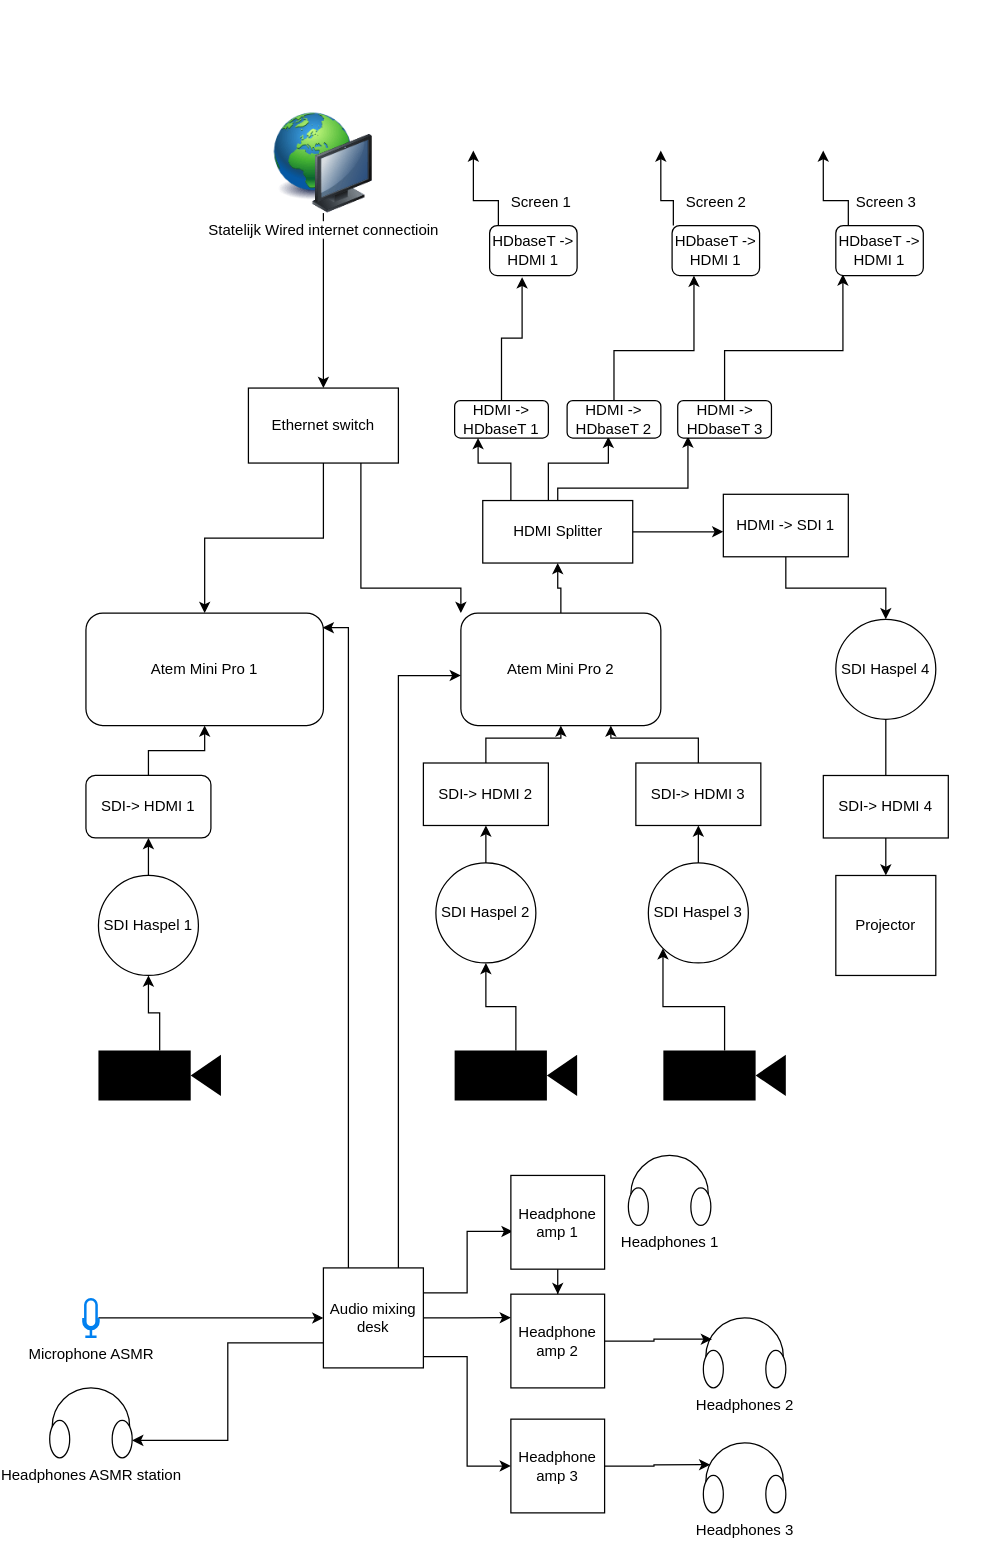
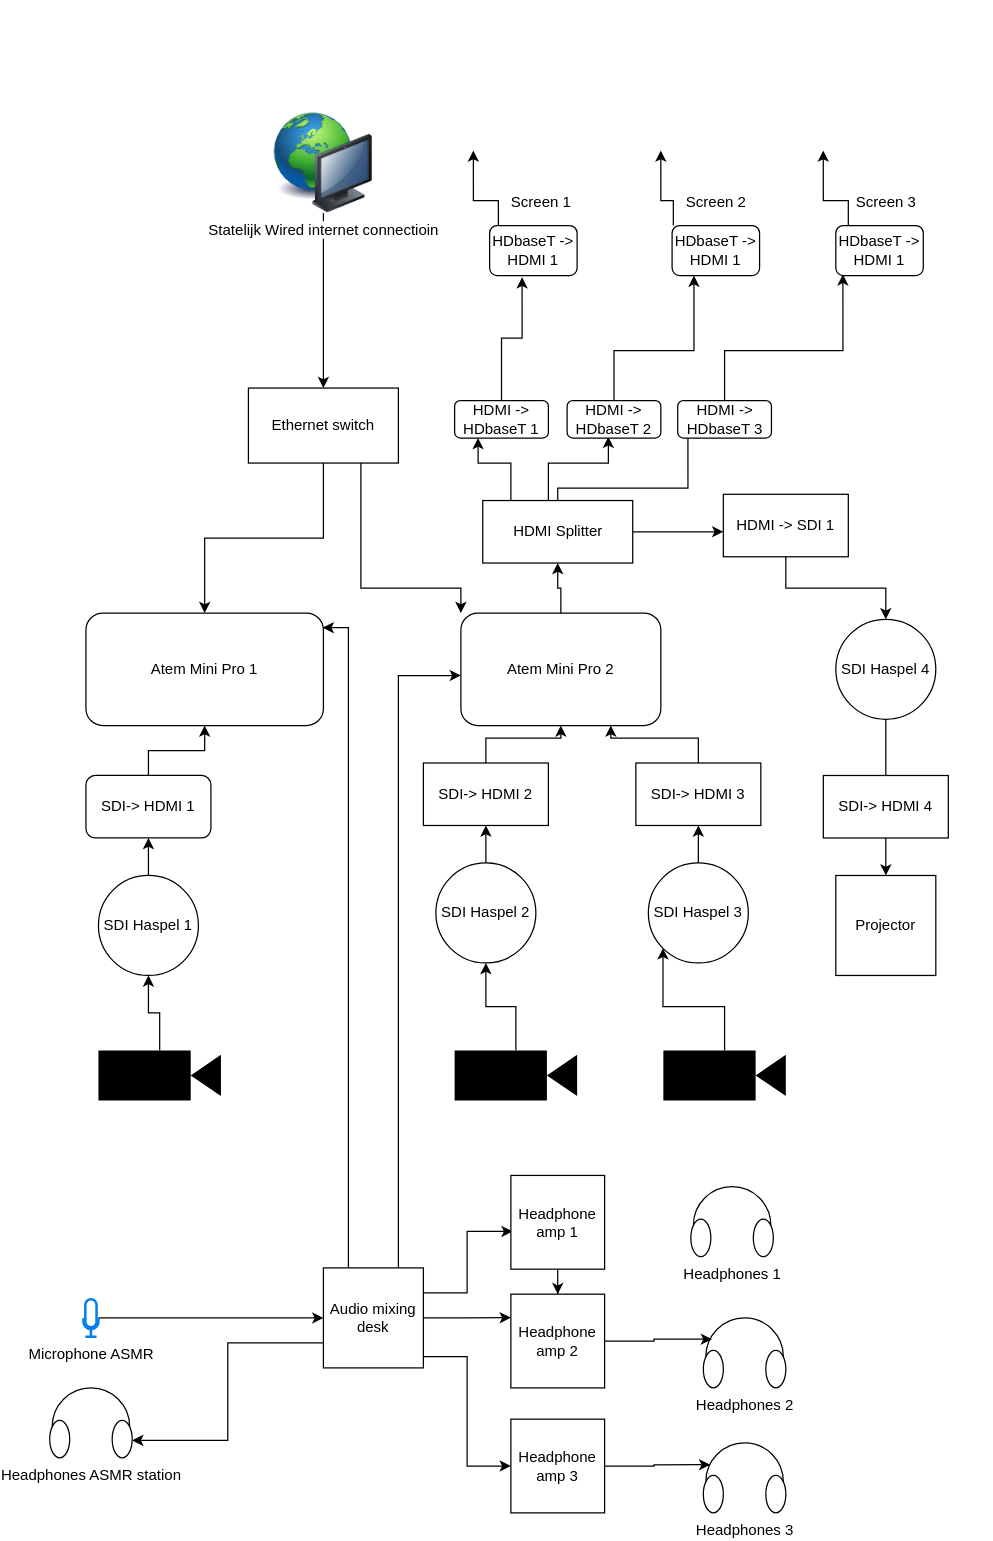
- <mxCell id="19" style="edgeStyle=orthogonalEdgeStyle;rounded=0;orthogonalLoop=1;jettySize=auto;html=1;entryX=0.109;entryY=0.956;entryDx=0;entryDy=0;entryPerimeter=0;" parent="1" source="20" target="66" edge="1"><mxGeometry relative="1" as="geometry"><Array as="points"><mxPoint x="427" y="390" /><mxPoint x="531" y="390" /></Array></mxGeometry></mxCell>
+ <mxCell id="19" style="edgeStyle=orthogonalEdgeStyle;rounded=0;orthogonalLoop=1;jettySize=auto;html=1;entryX=0.109;entryY=0.956;entryDx=0;entryDy=0;entryPerimeter=0;endArrow=none;" parent="1" source="20" target="66" edge="1"><mxGeometry relative="1" as="geometry"><Array as="points"><mxPoint x="427" y="390" /><mxPoint x="531" y="390" /></Array></mxGeometry></mxCell>
- <mxCell id="45" value="Headphones 1" style="verticalLabelPosition=bottom;shadow=0;dashed=0;align=center;html=1;verticalAlign=top;shape=mxgraph.electrical.radio.headphones;pointerEvents=1;" parent="1" vertex="1"><mxGeometry x="483" y="924" width="66" height="56" as="geometry" /></mxCell>
+ <mxCell id="45" value="Headphones 1" style="verticalLabelPosition=bottom;shadow=0;dashed=0;align=center;html=1;verticalAlign=top;shape=mxgraph.electrical.radio.headphones;pointerEvents=1;" parent="1" vertex="1"><mxGeometry x="533" y="949" width="66" height="56" as="geometry" /></mxCell>
